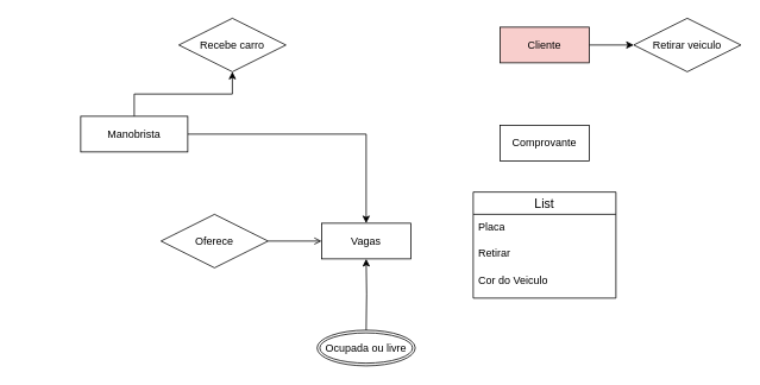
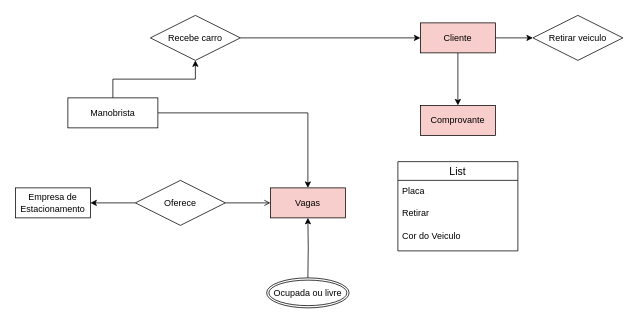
+ <mxCell id="15" value="" style="edgeStyle=orthogonalEdgeStyle;rounded=0;orthogonalLoop=1;jettySize=auto;html=1;" edge="1" parent="1" source="16" target="14"><mxGeometry relative="1" as="geometry" /></mxCell>
+ <mxCell id="12" value="" style="edgeStyle=orthogonalEdgeStyle;rounded=0;orthogonalLoop=1;jettySize=auto;html=1;" edge="1" parent="1" source="14" target="17"><mxGeometry relative="1" as="geometry" /></mxCell>
- <mxCell id="17" value="Comprovante" style="whiteSpace=wrap;html=1;align=center;" vertex="1" parent="1"><mxGeometry x="560" y="140" width="100" height="40" as="geometry" /></mxCell>
+ <mxCell id="17" value="Comprovante" style="whiteSpace=wrap;html=1;align=center;fillColor=#f8cecc;" vertex="1" parent="1"><mxGeometry x="560" y="140" width="100" height="40" as="geometry" /></mxCell>
+ <mxCell id="2" value="Empresa de Estacionamento" style="whiteSpace=wrap;html=1;align=center;" vertex="1" parent="1"><mxGeometry x="20" y="250" width="100" height="40" as="geometry" /></mxCell>
+ <mxCell id="5" value="" style="edgeStyle=orthogonalEdgeStyle;rounded=0;orthogonalLoop=1;jettySize=auto;html=1;" edge="1" parent="1" source="6" target="2"><mxGeometry relative="1" as="geometry" /></mxCell>
- <mxCell id="3" value="Vagas" style="whiteSpace=wrap;html=1;align=center;" vertex="1" parent="1"><mxGeometry x="360" y="250" width="100" height="40" as="geometry" /></mxCell>
+ <mxCell id="3" value="Vagas" style="whiteSpace=wrap;html=1;align=center;fillColor=#f8cecc;" vertex="1" parent="1"><mxGeometry x="360" y="250" width="100" height="40" as="geometry" /></mxCell>
